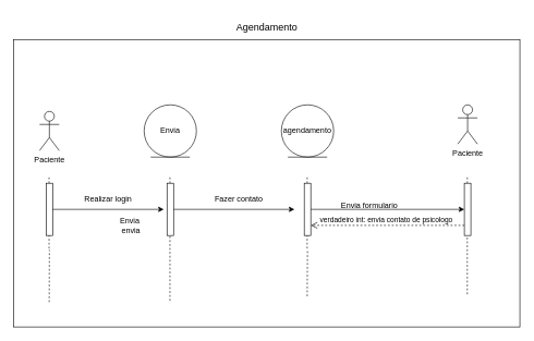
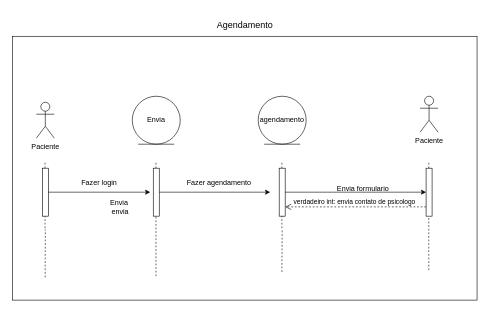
- <mxCell id="16" value="Realizar login" style="text;html=1;align=center;verticalAlign=middle;whiteSpace=wrap;rounded=0;" vertex="1" parent="1"><mxGeometry x="110" y="290" width="110" height="30" as="geometry" /></mxCell>
+ <mxCell id="16" value="Fazer login" style="text;html=1;align=center;verticalAlign=middle;whiteSpace=wrap;rounded=0;" vertex="1" parent="1"><mxGeometry x="110" y="290" width="110" height="30" as="geometry" /></mxCell>
- <mxCell id="18" value="Fazer contato" style="text;html=1;align=center;verticalAlign=middle;whiteSpace=wrap;rounded=0;" vertex="1" parent="1"><mxGeometry x="290" y="290" width="150" height="30" as="geometry" /></mxCell>
+ <mxCell id="18" value="Fazer agendamento" style="text;html=1;align=center;verticalAlign=middle;whiteSpace=wrap;rounded=0;" vertex="1" parent="1"><mxGeometry x="290" y="290" width="150" height="30" as="geometry" /></mxCell>
- <mxCell id="28" value="Envia formulario" style="text;html=1;align=center;verticalAlign=middle;whiteSpace=wrap;rounded=0;" vertex="1" parent="1"><mxGeometry x="510" y="300" width="110" height="30" as="geometry" /></mxCell>
+ <mxCell id="28" value="Envia formulario" style="text;html=1;align=center;verticalAlign=middle;whiteSpace=wrap;rounded=0;" vertex="1" parent="1"><mxGeometry x="550" y="300" width="110" height="30" as="geometry" /></mxCell>
